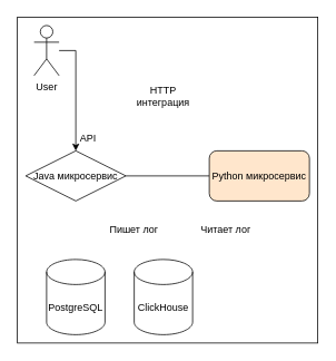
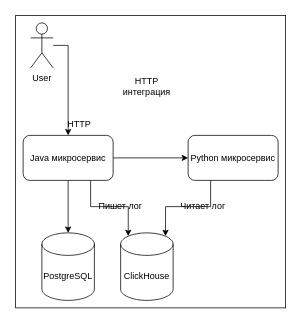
- <mxCell id="13" value="API" style="text;html=1;align=center;verticalAlign=middle;whiteSpace=wrap;rounded=0;" vertex="1" parent="1"><mxGeometry x="75" y="150" width="60" height="30" as="geometry" /></mxCell>
+ <mxCell id="13" value="HTTP" style="text;html=1;align=center;verticalAlign=middle;whiteSpace=wrap;rounded=0;" vertex="1" parent="1"><mxGeometry x="75" y="150" width="60" height="30" as="geometry" /></mxCell>
- <mxCell id="6" value="Java микросервис" style="rhombus;whiteSpace=wrap;html=1;" vertex="1" parent="1"><mxGeometry x="30" y="180" width="120" height="60" as="geometry" /></mxCell>
+ <mxCell id="6" value="Java микросервис" style="rounded=1;whiteSpace=wrap;html=1;" vertex="1" parent="1"><mxGeometry x="30" y="180" width="120" height="60" as="geometry" /></mxCell>
- <mxCell id="5" style="edgeStyle=orthogonalEdgeStyle;rounded=0;orthogonalLoop=1;jettySize=auto;html=1;endArrow=none;" edge="1" parent="1" source="6" target="7"><mxGeometry relative="1" as="geometry" /></mxCell>
+ <mxCell id="5" style="edgeStyle=orthogonalEdgeStyle;rounded=0;orthogonalLoop=1;jettySize=auto;html=1;" edge="1" parent="1" source="6" target="7"><mxGeometry relative="1" as="geometry" /></mxCell>
- <mxCell id="7" value="Python микросервис" style="rounded=1;whiteSpace=wrap;html=1;fillColor=#ffe6cc;" vertex="1" parent="1"><mxGeometry x="250" y="180" width="120" height="60" as="geometry" /></mxCell>
+ <mxCell id="7" value="Python микросервис" style="rounded=1;whiteSpace=wrap;html=1;" vertex="1" parent="1"><mxGeometry x="250" y="180" width="120" height="60" as="geometry" /></mxCell>
+ <mxCell id="4" style="edgeStyle=orthogonalEdgeStyle;rounded=0;orthogonalLoop=1;jettySize=auto;html=1;entryX=0.145;entryY=0;entryDx=0;entryDy=4.35;entryPerimeter=0;exitX=0.75;exitY=1;exitDx=0;exitDy=0;" edge="1" parent="1" source="6" target="9"><mxGeometry relative="1" as="geometry" /></mxCell>
+ <mxCell id="10" style="edgeStyle=orthogonalEdgeStyle;rounded=0;orthogonalLoop=1;jettySize=auto;html=1;entryX=0.855;entryY=0;entryDx=0;entryDy=4.35;entryPerimeter=0;exitX=0.25;exitY=1;exitDx=0;exitDy=0;" edge="1" parent="1" source="7" target="9"><mxGeometry relative="1" as="geometry" /></mxCell>
+ <mxCell id="3" value="" style="edgeStyle=orthogonalEdgeStyle;rounded=0;orthogonalLoop=1;jettySize=auto;html=1;" edge="1" parent="1" source="6" target="8"><mxGeometry relative="1" as="geometry" /></mxCell>
